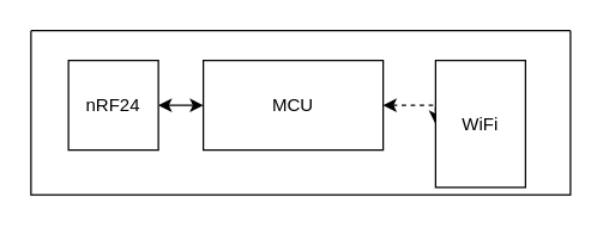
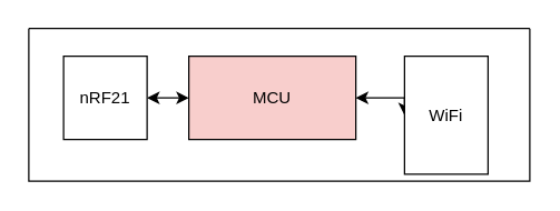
- <mxCell id="4" value="nRF24" style="rounded=0;whiteSpace=wrap;html=1;" vertex="1" parent="2"><mxGeometry x="25" y="20" width="60" height="60" as="geometry" /></mxCell>
+ <mxCell id="4" value="nRF21" style="rounded=0;whiteSpace=wrap;html=1;" vertex="1" parent="2"><mxGeometry x="25" y="20" width="60" height="60" as="geometry" /></mxCell>
- <mxCell id="6" value="MCU" style="rounded=0;whiteSpace=wrap;html=1;" vertex="1" parent="2"><mxGeometry x="115" y="20" width="120" height="60" as="geometry" /></mxCell>
+ <mxCell id="6" value="MCU" style="rounded=0;whiteSpace=wrap;html=1;fillColor=#f8cecc;" vertex="1" parent="2"><mxGeometry x="115" y="20" width="120" height="60" as="geometry" /></mxCell>
- <mxCell id="5" style="edgeStyle=orthogonalEdgeStyle;rounded=0;orthogonalLoop=1;jettySize=auto;html=1;exitX=1;exitY=0.5;exitDx=0;exitDy=0;entryX=0;entryY=0.5;entryDx=0;entryDy=0;startArrow=classic;startFill=1;dashed=1;" edge="1" parent="2" source="6" target="7"><mxGeometry relative="1" as="geometry" /></mxCell>
+ <mxCell id="5" style="edgeStyle=orthogonalEdgeStyle;rounded=0;orthogonalLoop=1;jettySize=auto;html=1;exitX=1;exitY=0.5;exitDx=0;exitDy=0;entryX=0;entryY=0.5;entryDx=0;entryDy=0;startArrow=classic;startFill=1;" edge="1" parent="2" source="6" target="7"><mxGeometry relative="1" as="geometry" /></mxCell>
